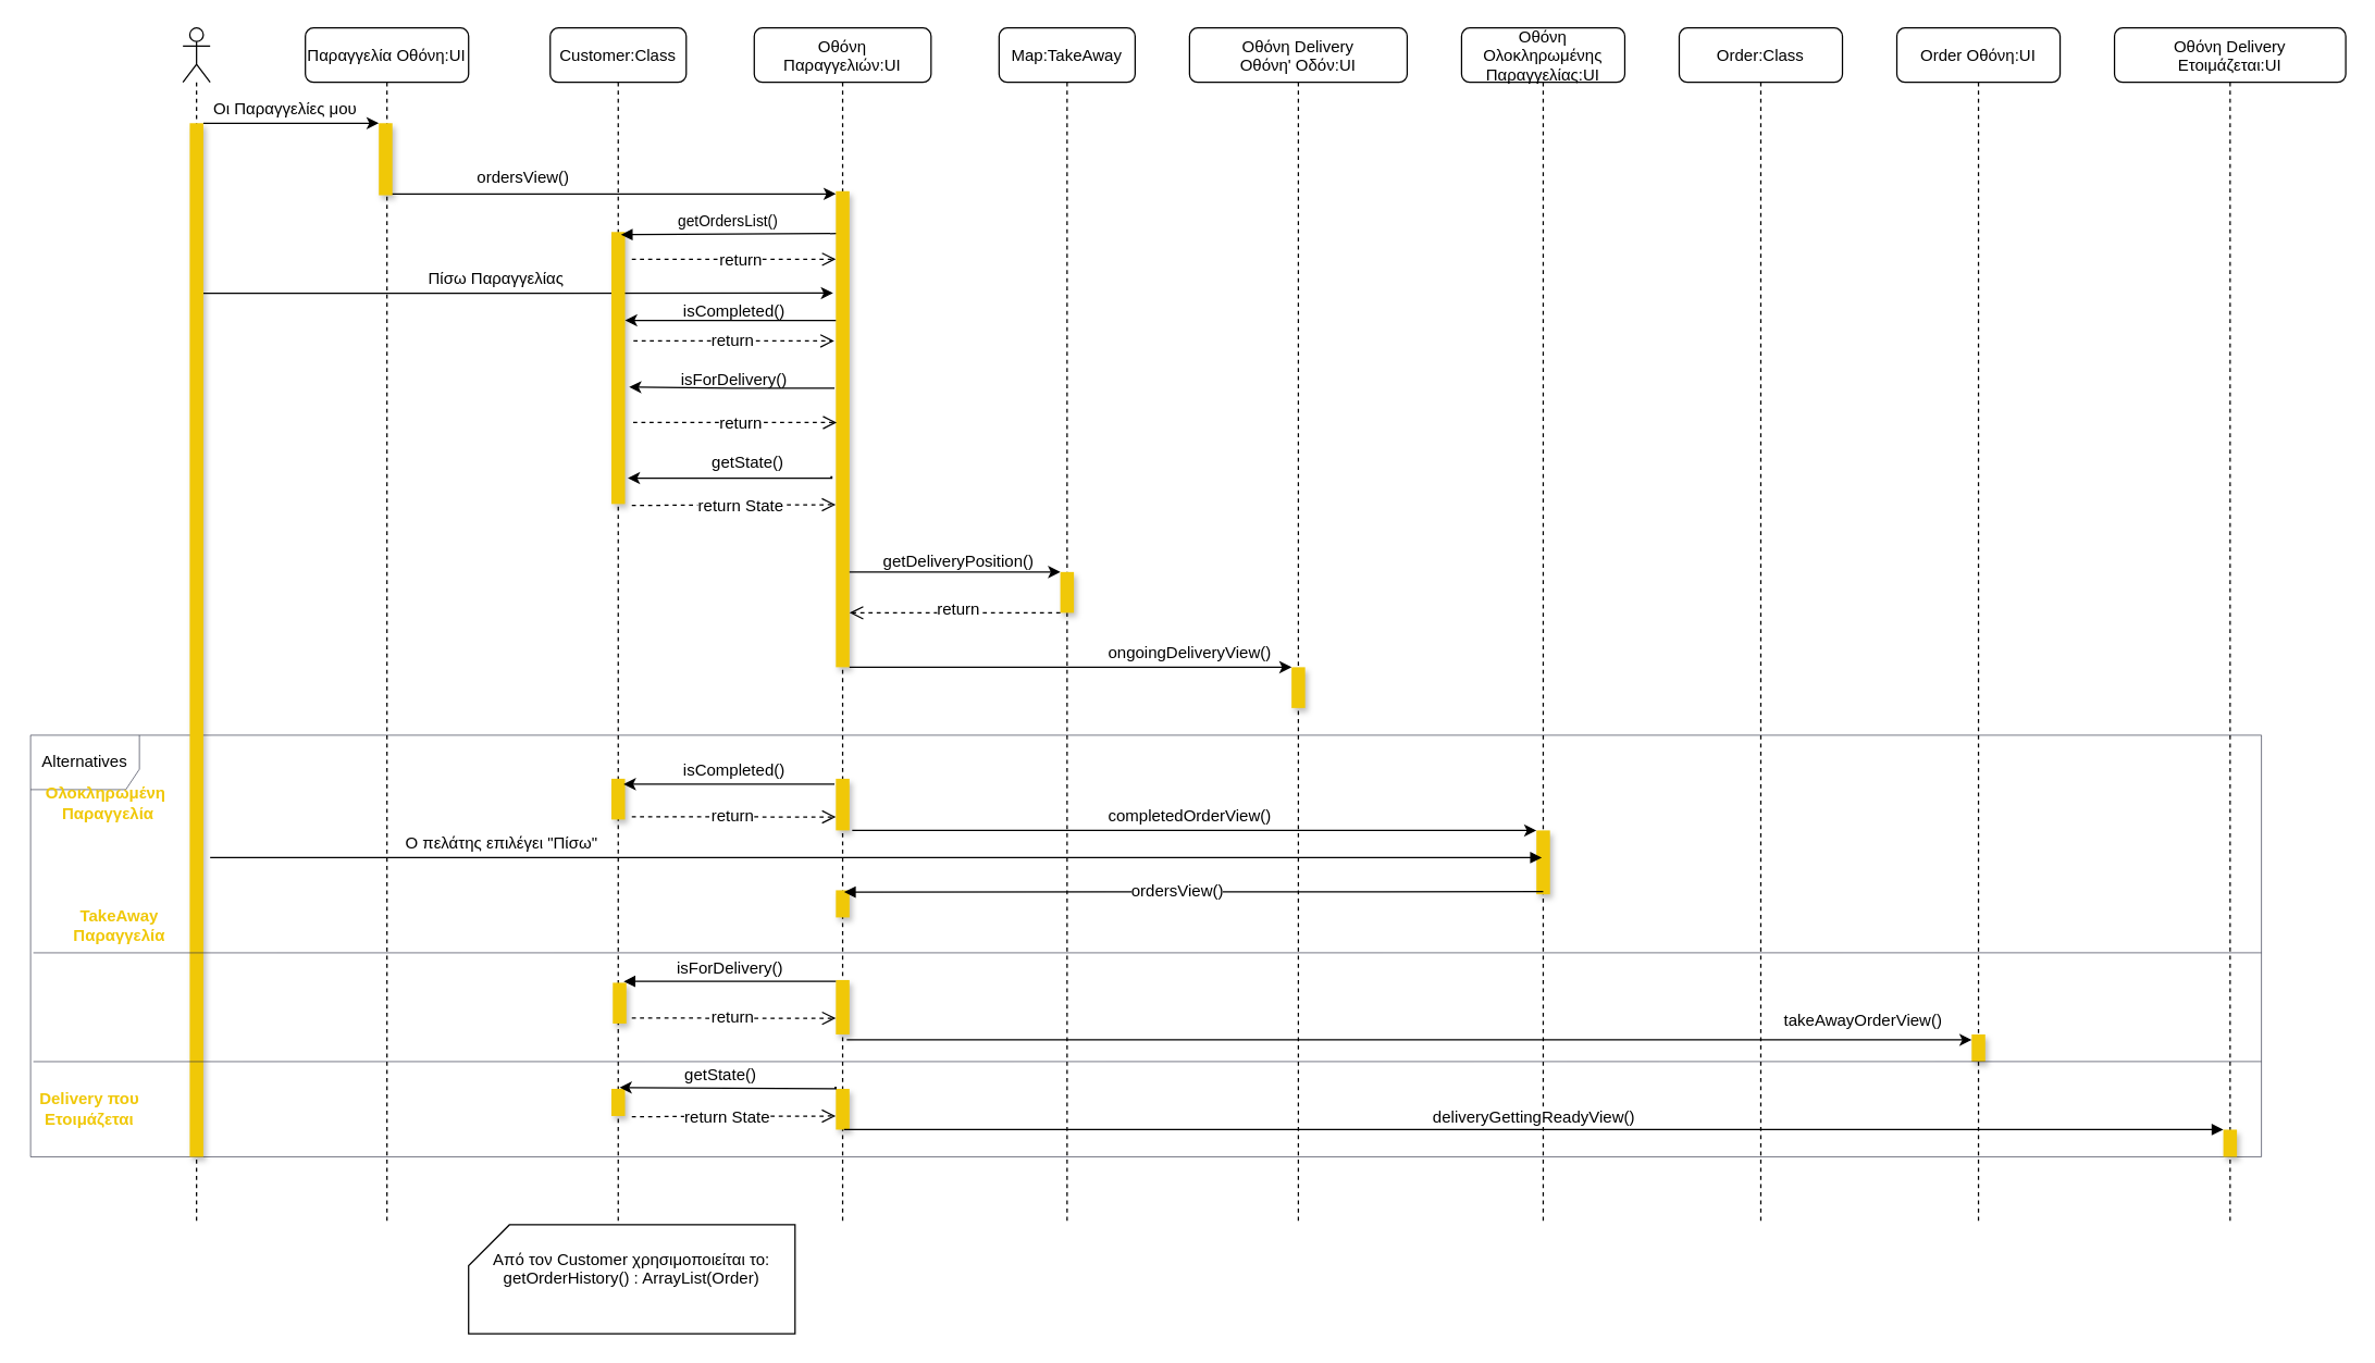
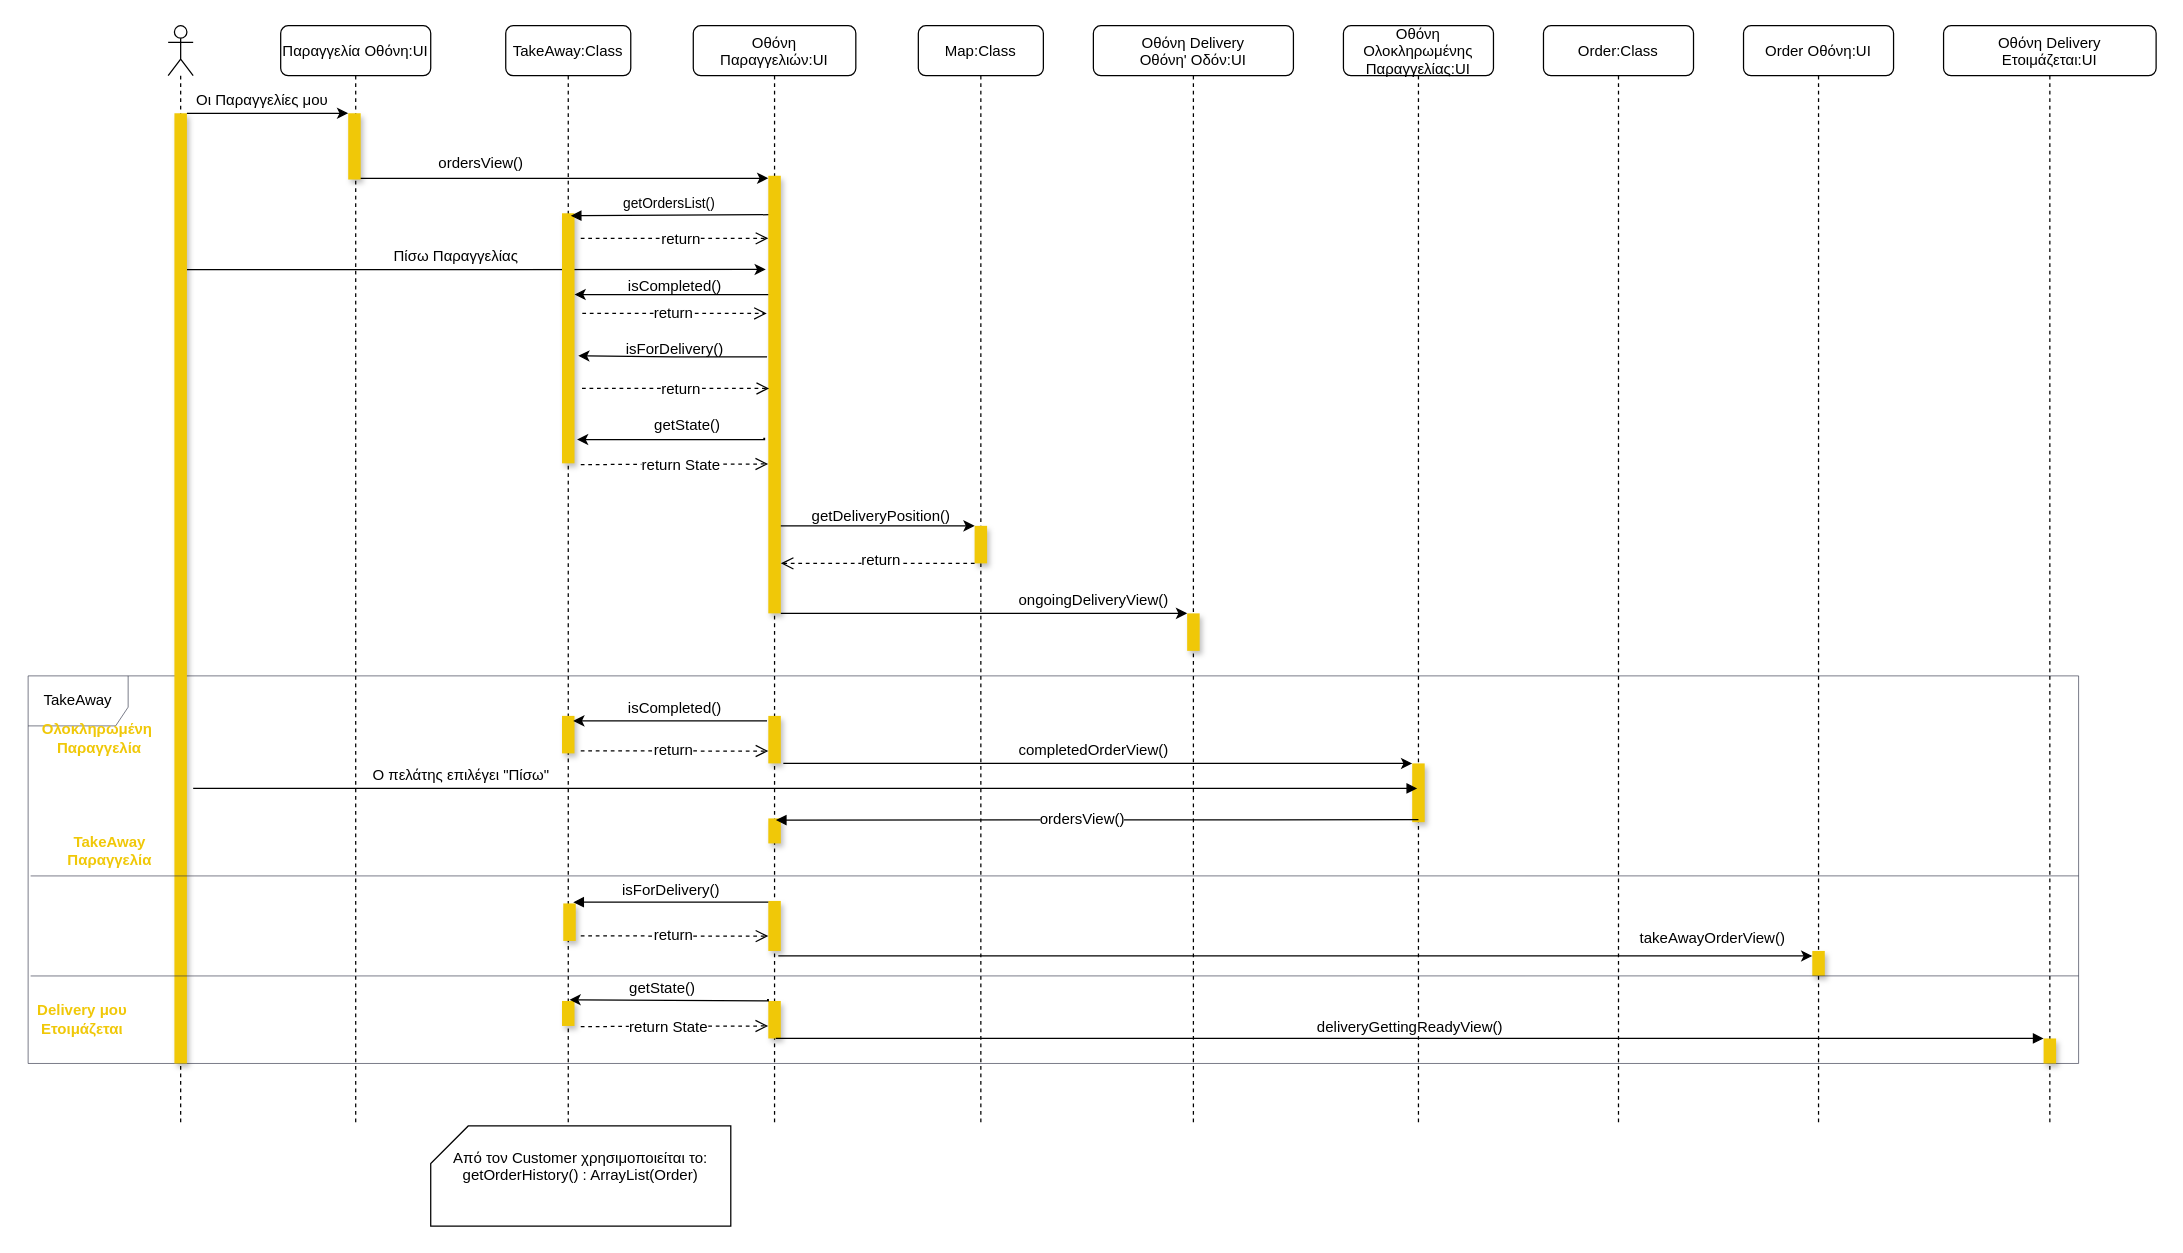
- <mxCell id="7" value="Customer:Class" style="shape=umlLifeline;perimeter=lifelinePerimeter;container=1;collapsible=0;recursiveResize=0;rounded=1;shadow=0;strokeWidth=1;" parent="1" vertex="1"><mxGeometry x="404" y="20" width="100" height="880" as="geometry" /></mxCell>
+ <mxCell id="7" value="TakeAway:Class" style="shape=umlLifeline;perimeter=lifelinePerimeter;container=1;collapsible=0;recursiveResize=0;rounded=1;shadow=0;strokeWidth=1;" parent="1" vertex="1"><mxGeometry x="404" y="20" width="100" height="880" as="geometry" /></mxCell>
- <mxCell id="29" value="Map:TakeAway" style="shape=umlLifeline;perimeter=lifelinePerimeter;container=1;collapsible=0;recursiveResize=0;rounded=1;shadow=0;strokeWidth=1;" parent="1" vertex="1"><mxGeometry x="734" y="20" width="100" height="880" as="geometry" /></mxCell>
+ <mxCell id="29" value="Map:Class" style="shape=umlLifeline;perimeter=lifelinePerimeter;container=1;collapsible=0;recursiveResize=0;rounded=1;shadow=0;strokeWidth=1;" parent="1" vertex="1"><mxGeometry x="734" y="20" width="100" height="880" as="geometry" /></mxCell>
- <mxCell id="2" value="Alternatives" style="shape=umlFrame;whiteSpace=wrap;html=1;rounded=1;shadow=0;fontColor=#000000;strokeColor=#2B2D42;fillColor=#FFFFFF;gradientColor=none;strokeWidth=0.5;width=80;height=40;" parent="1" vertex="1"><mxGeometry x="22" y="540" width="1640" height="310" as="geometry" /></mxCell>
+ <mxCell id="2" value="TakeAway" style="shape=umlFrame;whiteSpace=wrap;html=1;rounded=1;shadow=0;fontColor=#000000;strokeColor=#2B2D42;fillColor=#FFFFFF;gradientColor=none;strokeWidth=0.5;width=80;height=40;" parent="1" vertex="1"><mxGeometry x="22" y="540" width="1640" height="310" as="geometry" /></mxCell>
- <mxCell id="54" value="&lt;b&gt;Delivery που&lt;br&gt;Ετοιμάζεται&lt;/b&gt;" style="text;html=1;align=center;verticalAlign=middle;resizable=0;points=[];autosize=1;strokeColor=none;fillColor=none;fontColor=#F0C808;" parent="1" vertex="1"><mxGeometry x="20" y="800" width="90" height="30" as="geometry" /></mxCell>
+ <mxCell id="54" value="&lt;b&gt;Delivery μου&lt;br&gt;Ετοιμάζεται&lt;/b&gt;" style="text;html=1;align=center;verticalAlign=middle;resizable=0;points=[];autosize=1;strokeColor=none;fillColor=none;fontColor=#F0C808;" parent="1" vertex="1"><mxGeometry x="20" y="800" width="90" height="30" as="geometry" /></mxCell>
